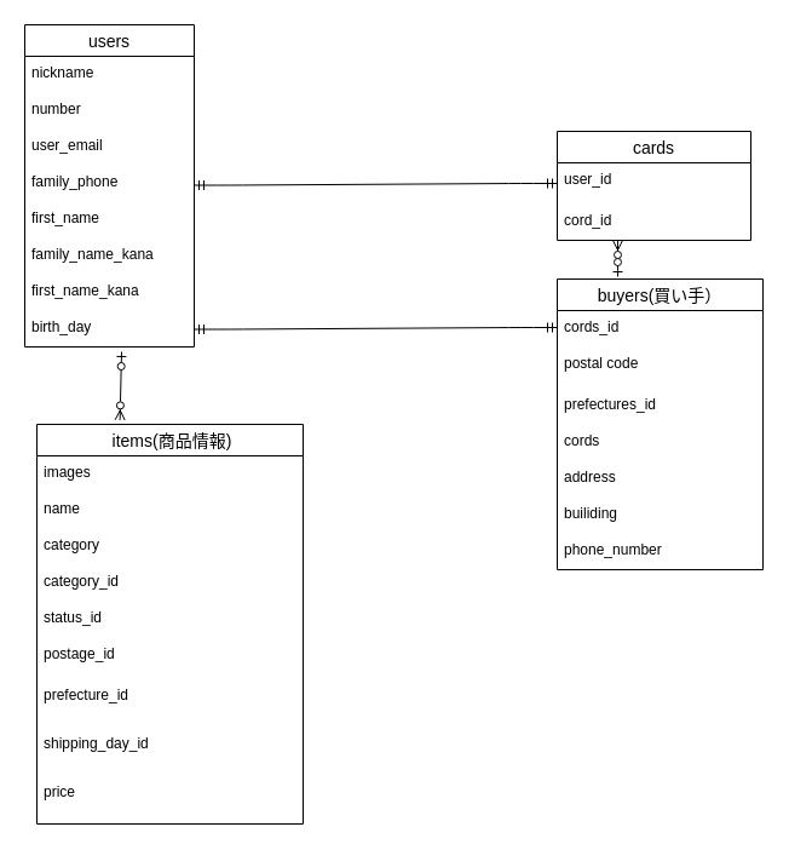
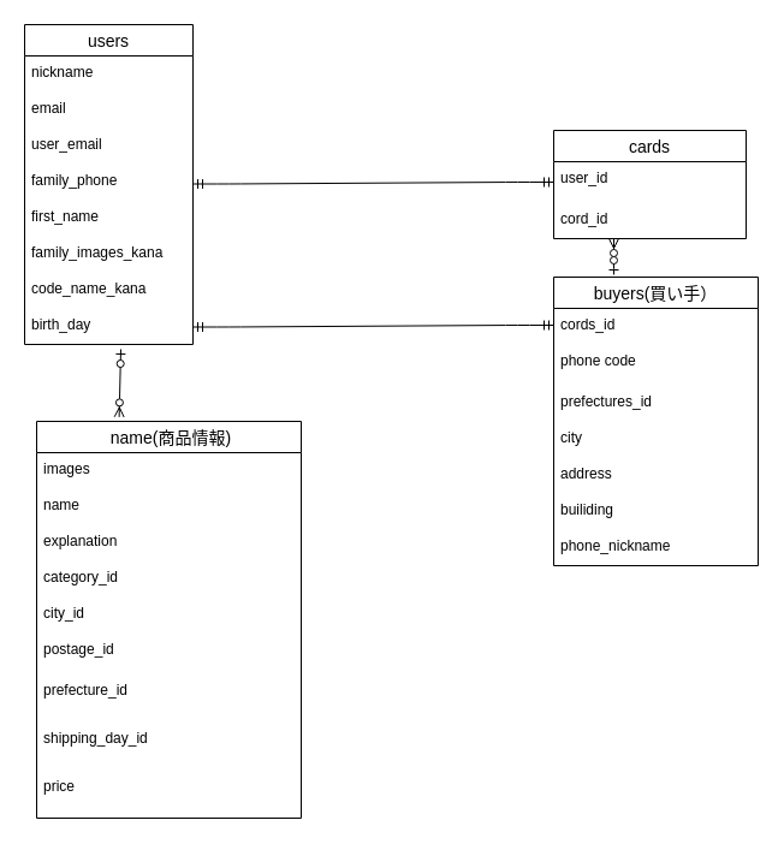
- <mxCell id="4" value="number" style="text;strokeColor=none;fillColor=none;spacingLeft=4;spacingRight=4;overflow=hidden;rotatable=0;points=[[0,0.5],[1,0.5]];portConstraint=eastwest;fontSize=12;" vertex="1" parent="2"><mxGeometry y="56" width="140" height="30" as="geometry" /></mxCell>
+ <mxCell id="4" value="email" style="text;strokeColor=none;fillColor=none;spacingLeft=4;spacingRight=4;overflow=hidden;rotatable=0;points=[[0,0.5],[1,0.5]];portConstraint=eastwest;fontSize=12;" vertex="1" parent="2"><mxGeometry y="56" width="140" height="30" as="geometry" /></mxCell>
- <mxCell id="8" value="family_name_kana" style="text;strokeColor=none;fillColor=none;spacingLeft=4;spacingRight=4;overflow=hidden;rotatable=0;points=[[0,0.5],[1,0.5]];portConstraint=eastwest;fontSize=12;" vertex="1" parent="2"><mxGeometry y="176" width="140" height="30" as="geometry" /></mxCell>
+ <mxCell id="8" value="family_images_kana" style="text;strokeColor=none;fillColor=none;spacingLeft=4;spacingRight=4;overflow=hidden;rotatable=0;points=[[0,0.5],[1,0.5]];portConstraint=eastwest;fontSize=12;" vertex="1" parent="2"><mxGeometry y="176" width="140" height="30" as="geometry" /></mxCell>
- <mxCell id="9" value="first_name_kana" style="text;strokeColor=none;fillColor=none;spacingLeft=4;spacingRight=4;overflow=hidden;rotatable=0;points=[[0,0.5],[1,0.5]];portConstraint=eastwest;fontSize=12;" vertex="1" parent="2"><mxGeometry y="206" width="140" height="30" as="geometry" /></mxCell>
+ <mxCell id="9" value="code_name_kana" style="text;strokeColor=none;fillColor=none;spacingLeft=4;spacingRight=4;overflow=hidden;rotatable=0;points=[[0,0.5],[1,0.5]];portConstraint=eastwest;fontSize=12;" vertex="1" parent="2"><mxGeometry y="206" width="140" height="30" as="geometry" /></mxCell>
- <mxCell id="26" value="postal code" style="text;strokeColor=none;fillColor=none;spacingLeft=4;spacingRight=4;overflow=hidden;rotatable=0;points=[[0,0.5],[1,0.5]];portConstraint=eastwest;fontSize=12;" vertex="1" parent="24"><mxGeometry y="56" width="170" height="34" as="geometry" /></mxCell>
+ <mxCell id="26" value="phone code" style="text;strokeColor=none;fillColor=none;spacingLeft=4;spacingRight=4;overflow=hidden;rotatable=0;points=[[0,0.5],[1,0.5]];portConstraint=eastwest;fontSize=12;" vertex="1" parent="24"><mxGeometry y="56" width="170" height="34" as="geometry" /></mxCell>
- <mxCell id="11" value=" items(商品情報)" style="swimlane;fontStyle=0;childLayout=stackLayout;horizontal=1;startSize=26;horizontalStack=0;resizeParent=1;resizeParentMax=0;resizeLast=0;collapsible=1;marginBottom=0;align=center;fontSize=14;" vertex="1" parent="1"><mxGeometry x="30" y="350" width="220" height="330" as="geometry" /></mxCell>
+ <mxCell id="11" value=" name(商品情報)" style="swimlane;fontStyle=0;childLayout=stackLayout;horizontal=1;startSize=26;horizontalStack=0;resizeParent=1;resizeParentMax=0;resizeLast=0;collapsible=1;marginBottom=0;align=center;fontSize=14;" vertex="1" parent="1"><mxGeometry x="30" y="350" width="220" height="330" as="geometry" /></mxCell>
- <mxCell id="28" value="cords" style="text;strokeColor=none;fillColor=none;spacingLeft=4;spacingRight=4;overflow=hidden;rotatable=0;points=[[0,0.5],[1,0.5]];portConstraint=eastwest;fontSize=12;" vertex="1" parent="24"><mxGeometry y="120" width="170" height="30" as="geometry" /></mxCell>
+ <mxCell id="28" value="city" style="text;strokeColor=none;fillColor=none;spacingLeft=4;spacingRight=4;overflow=hidden;rotatable=0;points=[[0,0.5],[1,0.5]];portConstraint=eastwest;fontSize=12;" vertex="1" parent="24"><mxGeometry y="120" width="170" height="30" as="geometry" /></mxCell>
- <mxCell id="14" value="category" style="text;strokeColor=none;fillColor=none;spacingLeft=4;spacingRight=4;overflow=hidden;rotatable=0;points=[[0,0.5],[1,0.5]];portConstraint=eastwest;fontSize=12;" vertex="1" parent="11"><mxGeometry y="86" width="220" height="30" as="geometry" /></mxCell>
+ <mxCell id="14" value="explanation" style="text;strokeColor=none;fillColor=none;spacingLeft=4;spacingRight=4;overflow=hidden;rotatable=0;points=[[0,0.5],[1,0.5]];portConstraint=eastwest;fontSize=12;" vertex="1" parent="11"><mxGeometry y="86" width="220" height="30" as="geometry" /></mxCell>
- <mxCell id="31" value="phone_number" style="text;strokeColor=none;fillColor=none;spacingLeft=4;spacingRight=4;overflow=hidden;rotatable=0;points=[[0,0.5],[1,0.5]];portConstraint=eastwest;fontSize=12;" vertex="1" parent="24"><mxGeometry y="210" width="170" height="30" as="geometry" /></mxCell>
+ <mxCell id="31" value="phone_nickname" style="text;strokeColor=none;fillColor=none;spacingLeft=4;spacingRight=4;overflow=hidden;rotatable=0;points=[[0,0.5],[1,0.5]];portConstraint=eastwest;fontSize=12;" vertex="1" parent="24"><mxGeometry y="210" width="170" height="30" as="geometry" /></mxCell>
- <mxCell id="16" value="status_id" style="text;strokeColor=none;fillColor=none;spacingLeft=4;spacingRight=4;overflow=hidden;rotatable=0;points=[[0,0.5],[1,0.5]];portConstraint=eastwest;fontSize=12;" vertex="1" parent="11"><mxGeometry y="146" width="220" height="30" as="geometry" /></mxCell>
+ <mxCell id="16" value="city_id" style="text;strokeColor=none;fillColor=none;spacingLeft=4;spacingRight=4;overflow=hidden;rotatable=0;points=[[0,0.5],[1,0.5]];portConstraint=eastwest;fontSize=12;" vertex="1" parent="11"><mxGeometry y="146" width="220" height="30" as="geometry" /></mxCell>
